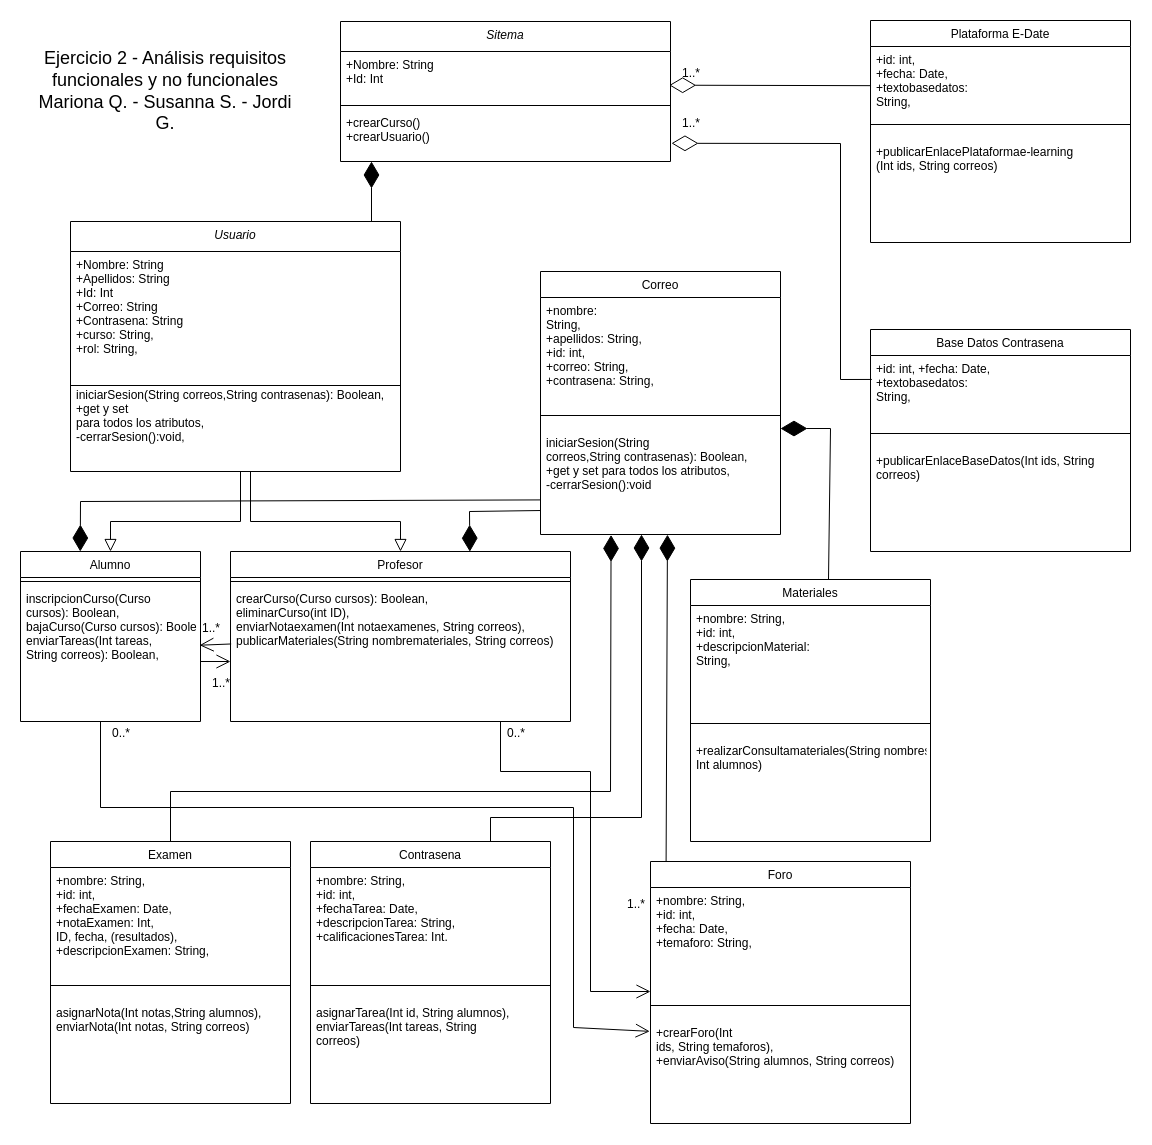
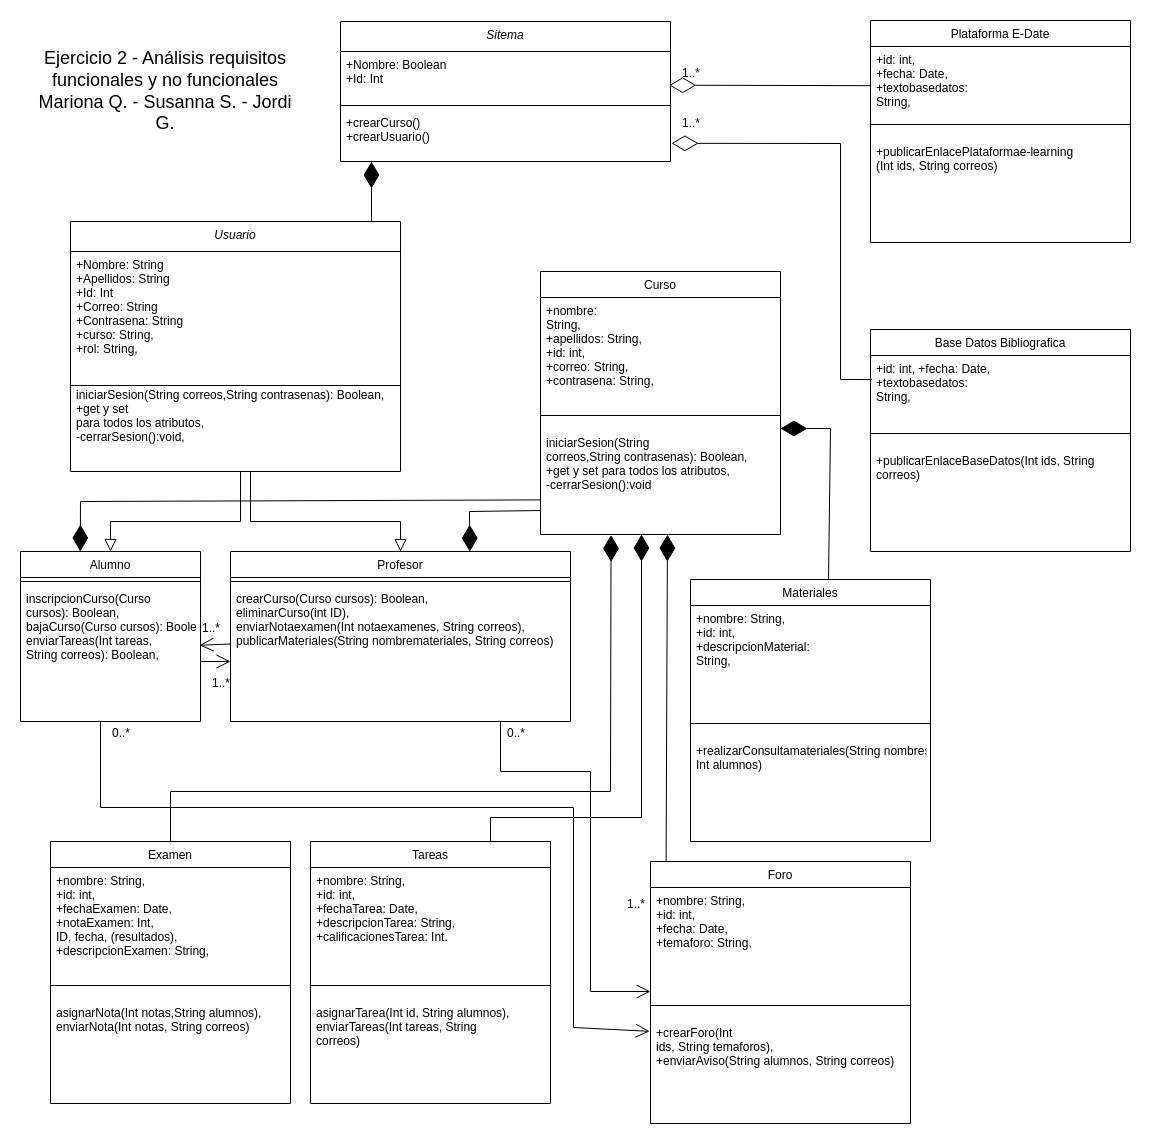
- <mxCell id="57" value="+Nombre: String&#10;+Id: Int&#10;&#10;" style="text;align=left;verticalAlign=top;spacingLeft=4;spacingRight=4;overflow=hidden;rotatable=0;points=[[0,0.5],[1,0.5]];portConstraint=eastwest;" vertex="1" parent="56"><mxGeometry y="30" width="330" height="50" as="geometry" /></mxCell>
+ <mxCell id="57" value="+Nombre: Boolean&#10;+Id: Int&#10;&#10;" style="text;align=left;verticalAlign=top;spacingLeft=4;spacingRight=4;overflow=hidden;rotatable=0;points=[[0,0.5],[1,0.5]];portConstraint=eastwest;" vertex="1" parent="56"><mxGeometry y="30" width="330" height="50" as="geometry" /></mxCell>
- <mxCell id="15" value="Correo" style="swimlane;fontStyle=0;align=center;verticalAlign=top;childLayout=stackLayout;horizontal=1;startSize=26;horizontalStack=0;resizeParent=1;resizeLast=0;collapsible=1;marginBottom=0;rounded=0;shadow=0;strokeWidth=1;" vertex="1" parent="1"><mxGeometry x="540" y="271" width="240" height="263" as="geometry"><mxRectangle x="550" y="140" width="160" height="26" as="alternateBounds" /></mxGeometry></mxCell>
+ <mxCell id="15" value="Curso" style="swimlane;fontStyle=0;align=center;verticalAlign=top;childLayout=stackLayout;horizontal=1;startSize=26;horizontalStack=0;resizeParent=1;resizeLast=0;collapsible=1;marginBottom=0;rounded=0;shadow=0;strokeWidth=1;" vertex="1" parent="1"><mxGeometry x="540" y="271" width="240" height="263" as="geometry"><mxRectangle x="550" y="140" width="160" height="26" as="alternateBounds" /></mxGeometry></mxCell>
- <mxCell id="35" value="Base Datos Contrasena" style="swimlane;fontStyle=0;align=center;verticalAlign=top;childLayout=stackLayout;horizontal=1;startSize=26;horizontalStack=0;resizeParent=1;resizeLast=0;collapsible=1;marginBottom=0;rounded=0;shadow=0;strokeWidth=1;" vertex="1" parent="1"><mxGeometry x="870" y="329" width="260" height="222" as="geometry"><mxRectangle x="550" y="140" width="160" height="26" as="alternateBounds" /></mxGeometry></mxCell>
+ <mxCell id="35" value="Base Datos Bibliografica" style="swimlane;fontStyle=0;align=center;verticalAlign=top;childLayout=stackLayout;horizontal=1;startSize=26;horizontalStack=0;resizeParent=1;resizeLast=0;collapsible=1;marginBottom=0;rounded=0;shadow=0;strokeWidth=1;" vertex="1" parent="1"><mxGeometry x="870" y="329" width="260" height="222" as="geometry"><mxRectangle x="550" y="140" width="160" height="26" as="alternateBounds" /></mxGeometry></mxCell>
- <mxCell id="23" value="Contrasena" style="swimlane;fontStyle=0;align=center;verticalAlign=top;childLayout=stackLayout;horizontal=1;startSize=26;horizontalStack=0;resizeParent=1;resizeLast=0;collapsible=1;marginBottom=0;rounded=0;shadow=0;strokeWidth=1;" vertex="1" parent="1"><mxGeometry x="310" y="841" width="240" height="262" as="geometry"><mxRectangle x="550" y="140" width="160" height="26" as="alternateBounds" /></mxGeometry></mxCell>
+ <mxCell id="23" value="Tareas" style="swimlane;fontStyle=0;align=center;verticalAlign=top;childLayout=stackLayout;horizontal=1;startSize=26;horizontalStack=0;resizeParent=1;resizeLast=0;collapsible=1;marginBottom=0;rounded=0;shadow=0;strokeWidth=1;" vertex="1" parent="1"><mxGeometry x="310" y="841" width="240" height="262" as="geometry"><mxRectangle x="550" y="140" width="160" height="26" as="alternateBounds" /></mxGeometry></mxCell>
